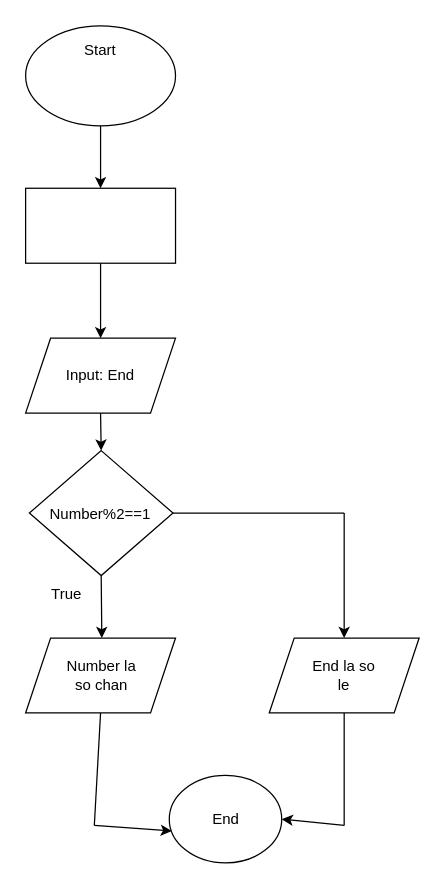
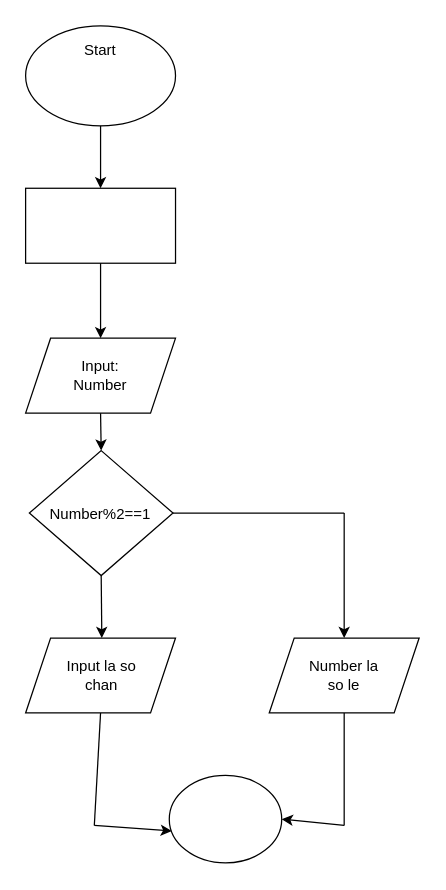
- <mxCell id="8" value="Input: End" style="text;html=1;align=center;verticalAlign=middle;whiteSpace=wrap;rounded=0;" vertex="1" parent="1"><mxGeometry x="50" y="285" width="60" height="30" as="geometry" /></mxCell>
+ <mxCell id="8" value="Input: Number" style="text;html=1;align=center;verticalAlign=middle;whiteSpace=wrap;rounded=0;" vertex="1" parent="1"><mxGeometry x="50" y="285" width="60" height="30" as="geometry" /></mxCell>
- <mxCell id="18" value="True" style="text;html=1;align=center;verticalAlign=middle;whiteSpace=wrap;rounded=0;" vertex="1" parent="1"><mxGeometry x="23" y="460" width="60" height="30" as="geometry" /></mxCell>
- <mxCell id="17" value="Number la so chan" style="text;html=1;align=center;verticalAlign=middle;whiteSpace=wrap;rounded=0;" vertex="1" parent="1"><mxGeometry x="50.5" y="525" width="60" height="30" as="geometry" /></mxCell>
+ <mxCell id="17" value="Input la so chan" style="text;html=1;align=center;verticalAlign=middle;whiteSpace=wrap;rounded=0;" vertex="1" parent="1"><mxGeometry x="50.5" y="525" width="60" height="30" as="geometry" /></mxCell>
- <mxCell id="19" value="End la so le" style="text;html=1;align=center;verticalAlign=middle;whiteSpace=wrap;rounded=0;" vertex="1" parent="1"><mxGeometry x="245" y="525" width="60" height="30" as="geometry" /></mxCell>
+ <mxCell id="19" value="Number la so le" style="text;html=1;align=center;verticalAlign=middle;whiteSpace=wrap;rounded=0;" vertex="1" parent="1"><mxGeometry x="245" y="525" width="60" height="30" as="geometry" /></mxCell>
- <mxCell id="24" value="End" style="text;html=1;align=center;verticalAlign=middle;whiteSpace=wrap;rounded=0;" vertex="1" parent="1"><mxGeometry x="142.5" y="630" width="75" height="50" as="geometry" /></mxCell>
